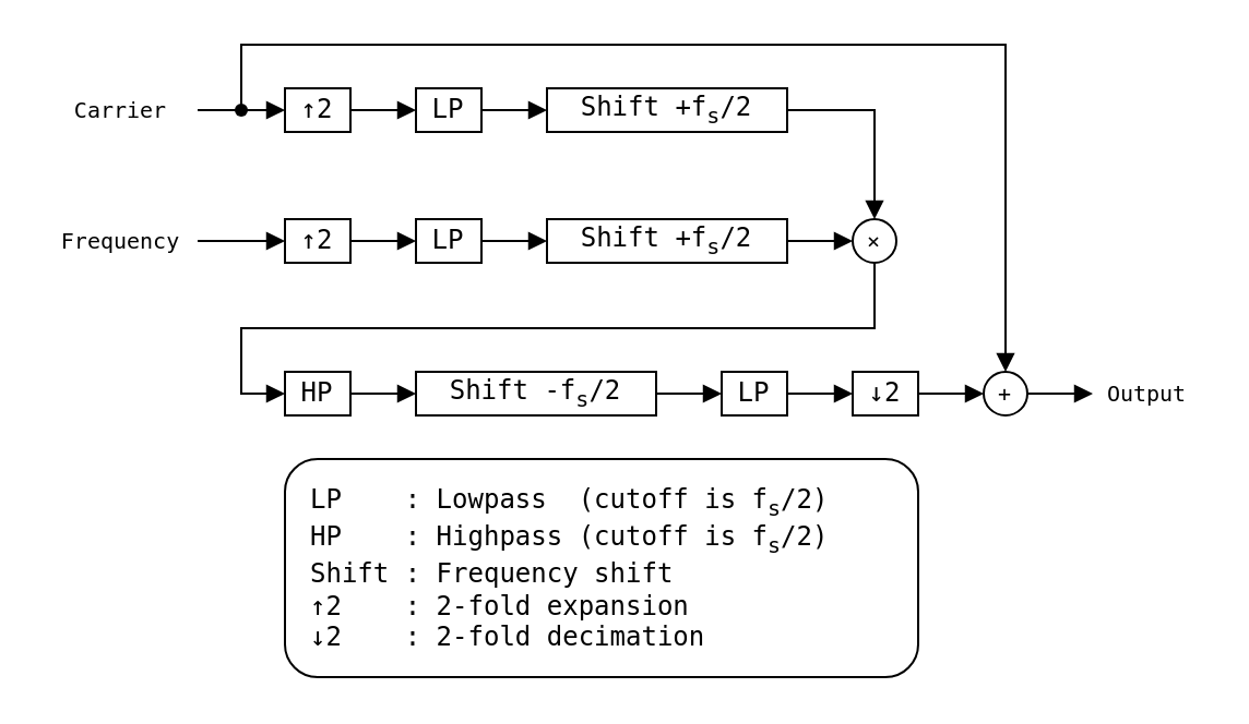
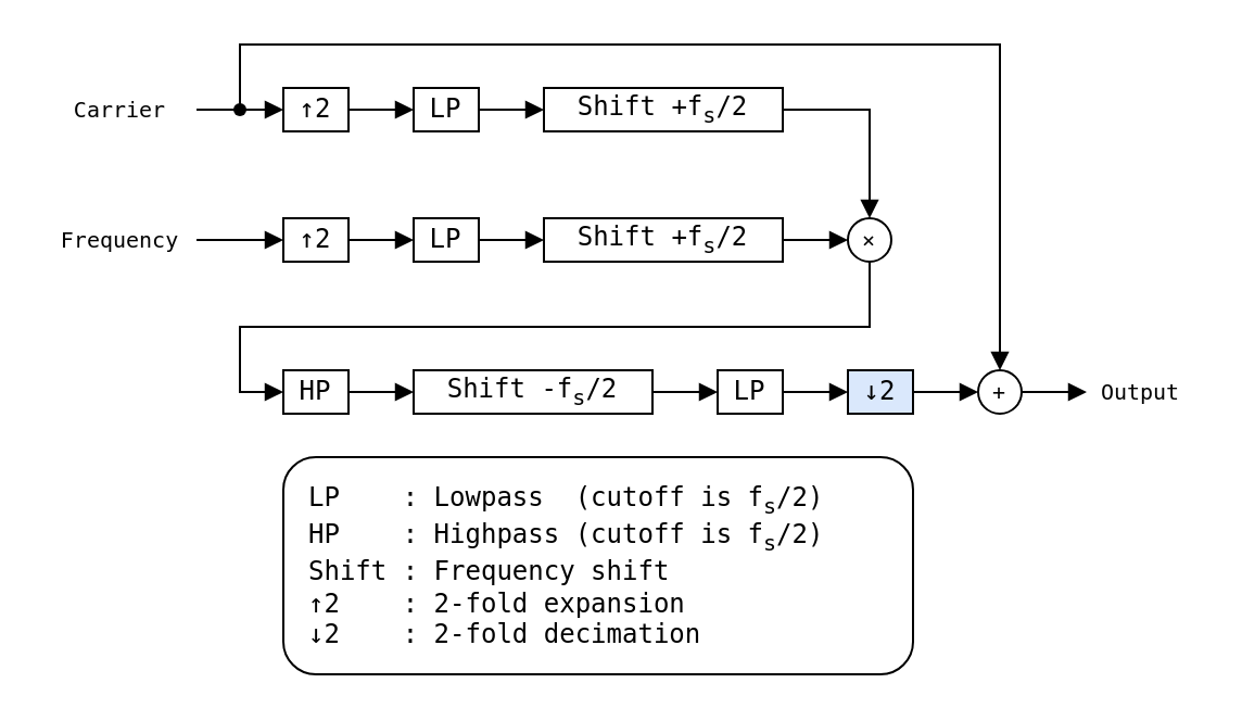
- <mxCell id="20" value="↓2" style="rounded=0;whiteSpace=wrap;html=1;fontFamily=monospace;" parent="1" vertex="1"><mxGeometry x="390" y="170" width="30" height="20" as="geometry" /></mxCell>
+ <mxCell id="20" value="↓2" style="rounded=0;whiteSpace=wrap;html=1;fontFamily=monospace;fillColor=#dae8fc;" parent="1" vertex="1"><mxGeometry x="390" y="170" width="30" height="20" as="geometry" /></mxCell>
